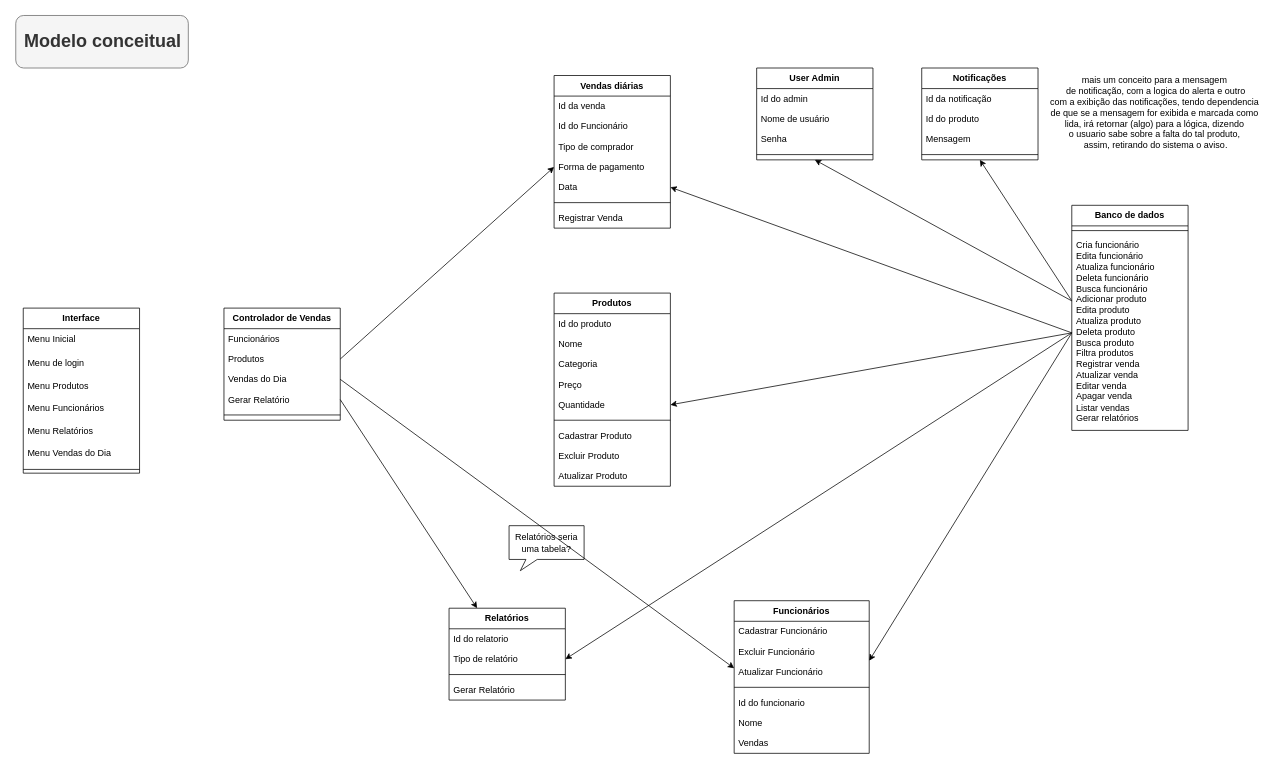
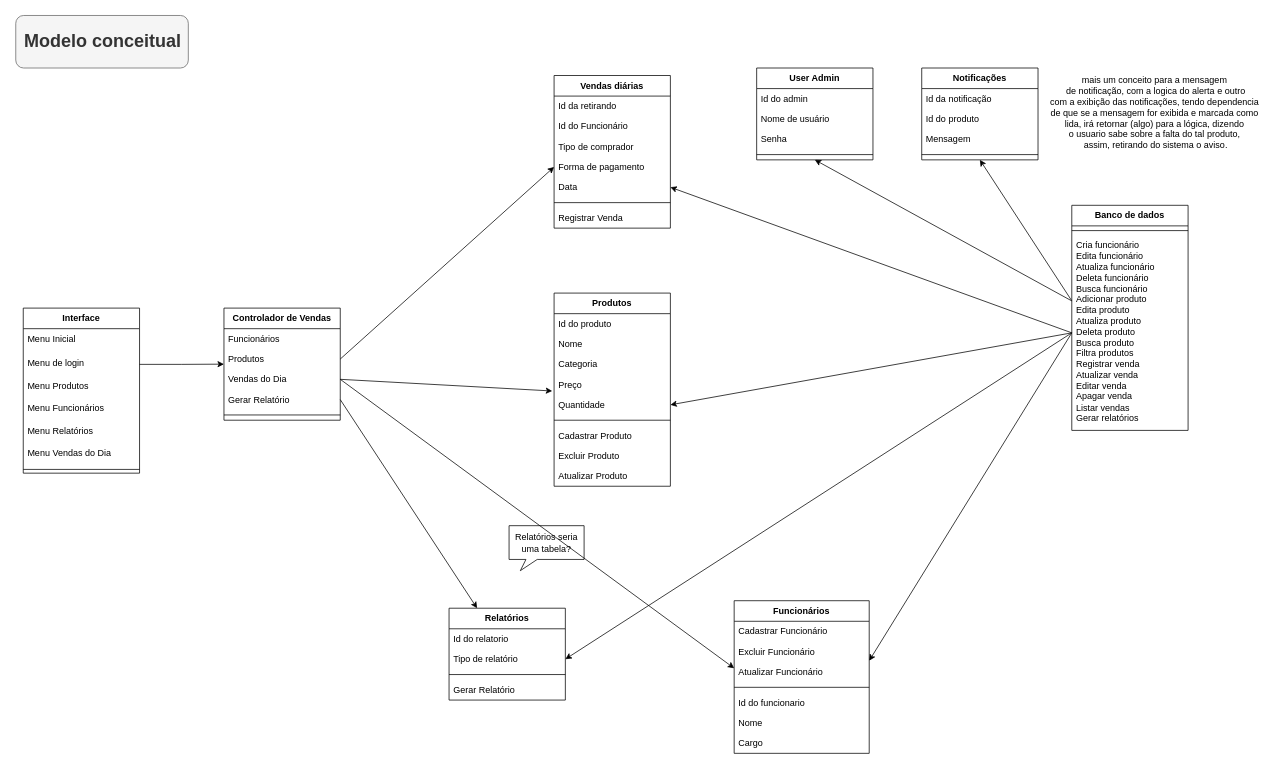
- <mxCell id="16" value="Id da venda" style="text;strokeColor=none;fillColor=none;align=left;verticalAlign=top;spacingLeft=4;spacingRight=4;overflow=hidden;rotatable=0;points=[[0,0.5],[1,0.5]];portConstraint=eastwest;" parent="15" vertex="1"><mxGeometry y="27.429" width="155" height="27" as="geometry" /></mxCell>
+ <mxCell id="16" value="Id da retirando" style="text;strokeColor=none;fillColor=none;align=left;verticalAlign=top;spacingLeft=4;spacingRight=4;overflow=hidden;rotatable=0;points=[[0,0.5],[1,0.5]];portConstraint=eastwest;" parent="15" vertex="1"><mxGeometry y="27.429" width="155" height="27" as="geometry" /></mxCell>
+ <mxCell id="54" style="edgeStyle=orthogonalEdgeStyle;rounded=0;orthogonalLoop=1;jettySize=auto;html=1;exitX=1;exitY=0.5;exitDx=0;exitDy=0;entryX=0;entryY=0.5;entryDx=0;entryDy=0;" parent="1" source="40" target="48" edge="1"><mxGeometry relative="1" as="geometry" /></mxCell>
+ <mxCell id="69" value="" style="endArrow=classic;html=1;rounded=0;exitX=1;exitY=0.5;exitDx=0;exitDy=0;entryX=-0.016;entryY=-0.183;entryDx=0;entryDy=0;entryPerimeter=0;" parent="1" source="51" target="33" edge="1"><mxGeometry width="50" height="50" relative="1" as="geometry"><mxPoint x="568" y="540" as="sourcePoint" /><mxPoint x="618" y="490" as="targetPoint" /></mxGeometry></mxCell>
- <mxCell id="62" value="Vendas" style="text;strokeColor=none;fillColor=none;align=left;verticalAlign=top;spacingLeft=4;spacingRight=4;overflow=hidden;rotatable=0;points=[[0,0.5],[1,0.5]];portConstraint=eastwest;" parent="55" vertex="1"><mxGeometry y="176.429" width="180" height="27" as="geometry" /></mxCell>
+ <mxCell id="62" value="Cargo" style="text;strokeColor=none;fillColor=none;align=left;verticalAlign=top;spacingLeft=4;spacingRight=4;overflow=hidden;rotatable=0;points=[[0,0.5],[1,0.5]];portConstraint=eastwest;" parent="55" vertex="1"><mxGeometry y="176.429" width="180" height="27" as="geometry" /></mxCell>
